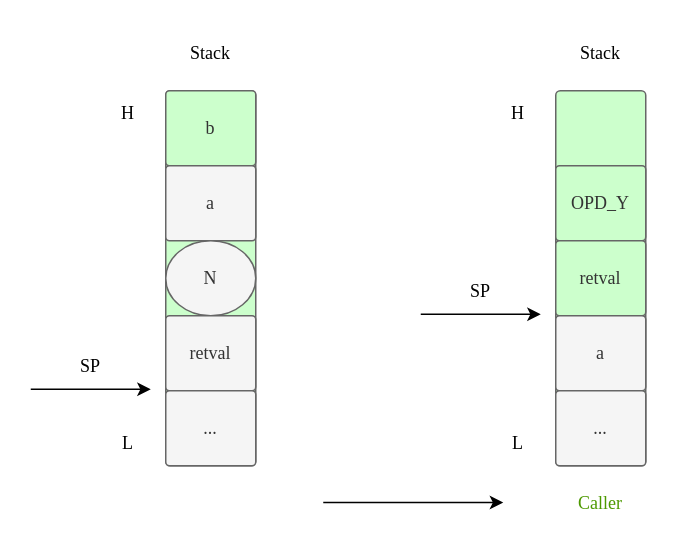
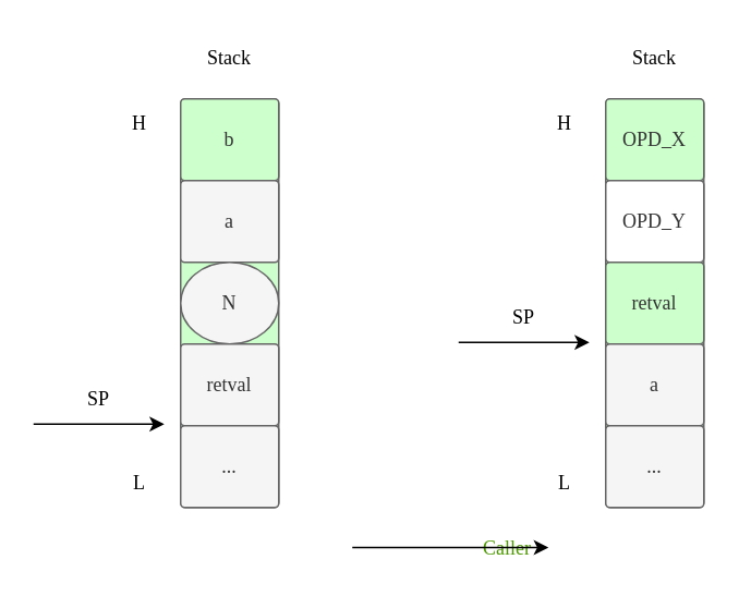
+ <mxCell id="14" value="OPD_X" style="rounded=1;whiteSpace=wrap;html=1;arcSize=5;fontFamily=SF Mono;fillColor=#CCFFCC;fontColor=#333333;strokeColor=#666666;" vertex="1" parent="1"><mxGeometry x="370" y="60" width="60" height="50" as="geometry" /></mxCell>
- <mxCell id="15" value="OPD_Y" style="rounded=1;whiteSpace=wrap;html=1;arcSize=5;fontFamily=SF Mono;fillColor=#CCFFCC;fontColor=#333333;strokeColor=#666666;" vertex="1" parent="1"><mxGeometry x="370" y="110" width="60" height="50" as="geometry" /></mxCell>
+ <mxCell id="15" value="OPD_Y" style="rounded=1;whiteSpace=wrap;html=1;arcSize=5;fontFamily=SF Mono;fillColor=#ffffff;fontColor=#333333;strokeColor=#666666;" vertex="1" parent="1"><mxGeometry x="370" y="110" width="60" height="50" as="geometry" /></mxCell>
- <mxCell id="24" value="Caller" style="text;html=1;strokeColor=none;fillColor=none;align=center;verticalAlign=middle;whiteSpace=wrap;rounded=0;fontFamily=SF Mono;fontColor=#4D9900;" vertex="1" parent="1"><mxGeometry x="370" y="320" width="60" height="30" as="geometry" /></mxCell>
+ <mxCell id="24" value="Caller" style="text;html=1;strokeColor=none;fillColor=none;align=center;verticalAlign=middle;whiteSpace=wrap;rounded=0;fontFamily=SF Mono;fontColor=#4D9900;" vertex="1" parent="1"><mxGeometry x="280" y="320" width="60" height="30" as="geometry" /></mxCell>
